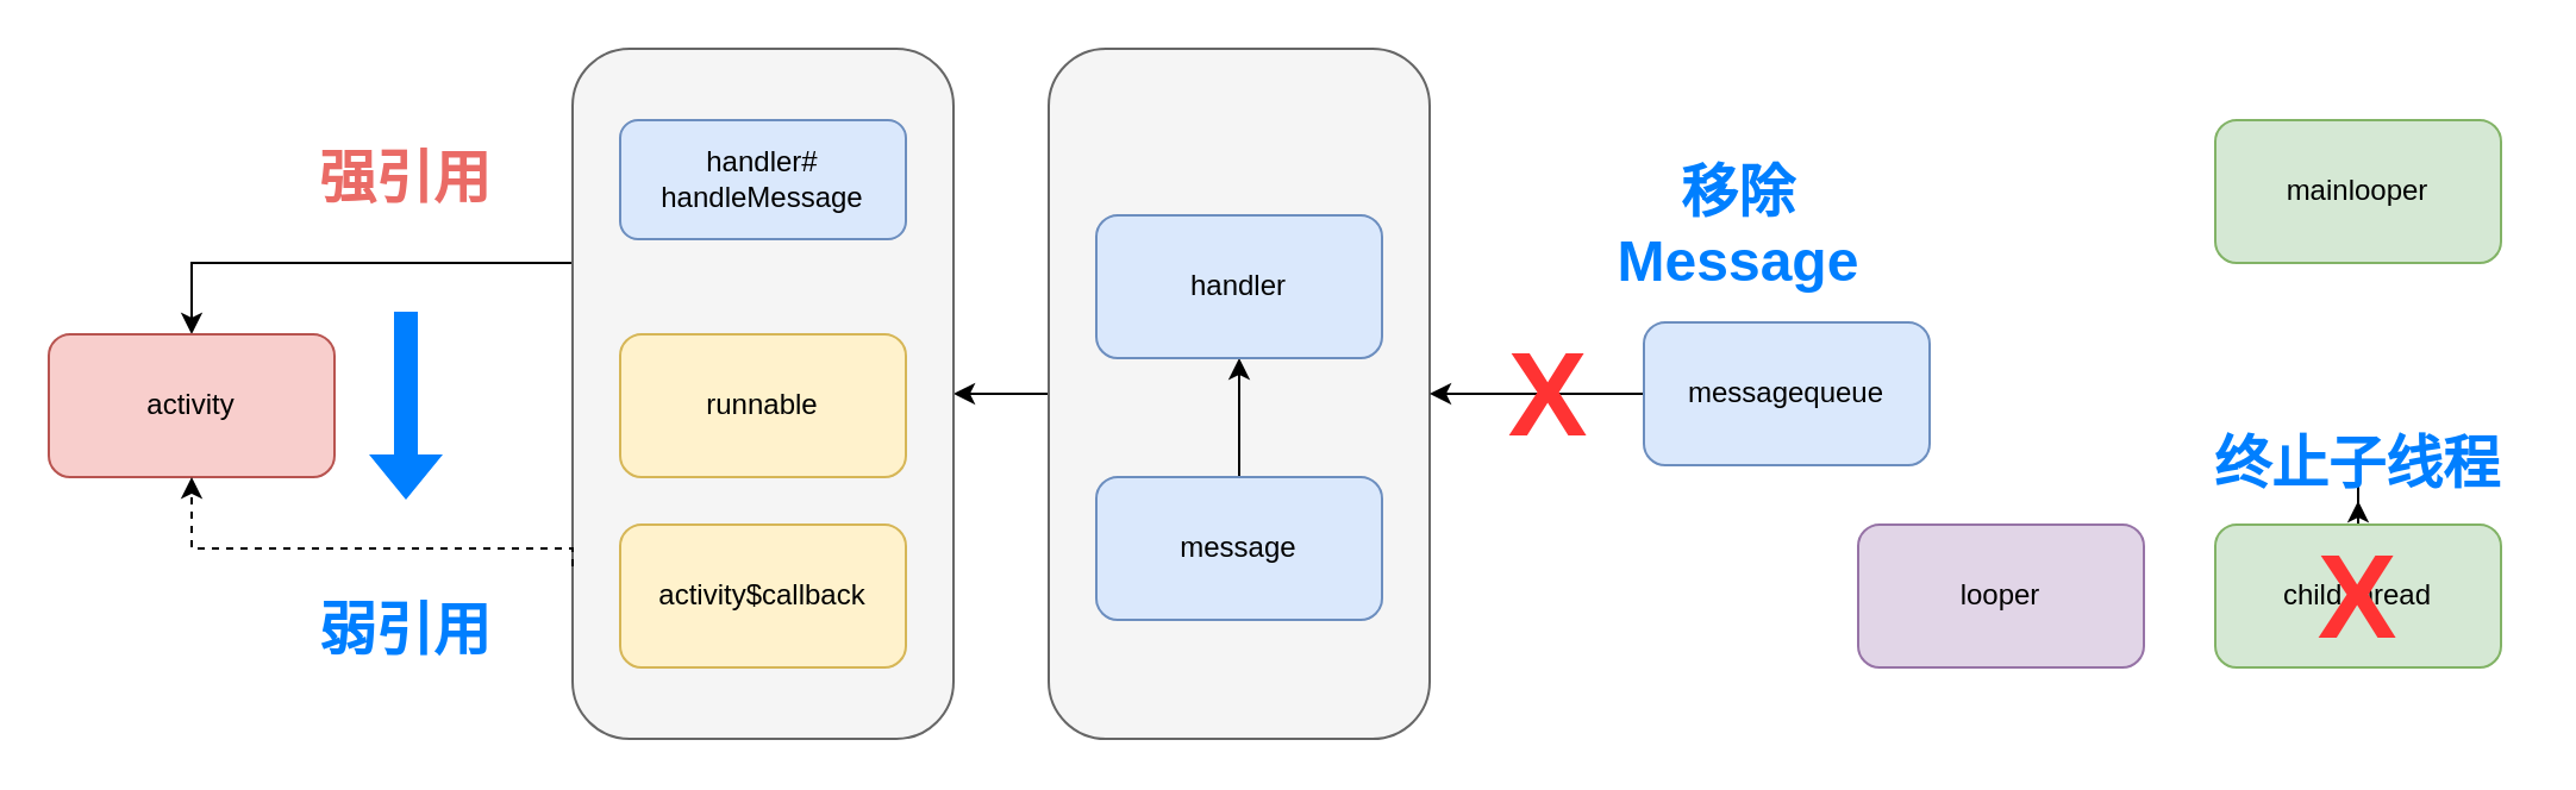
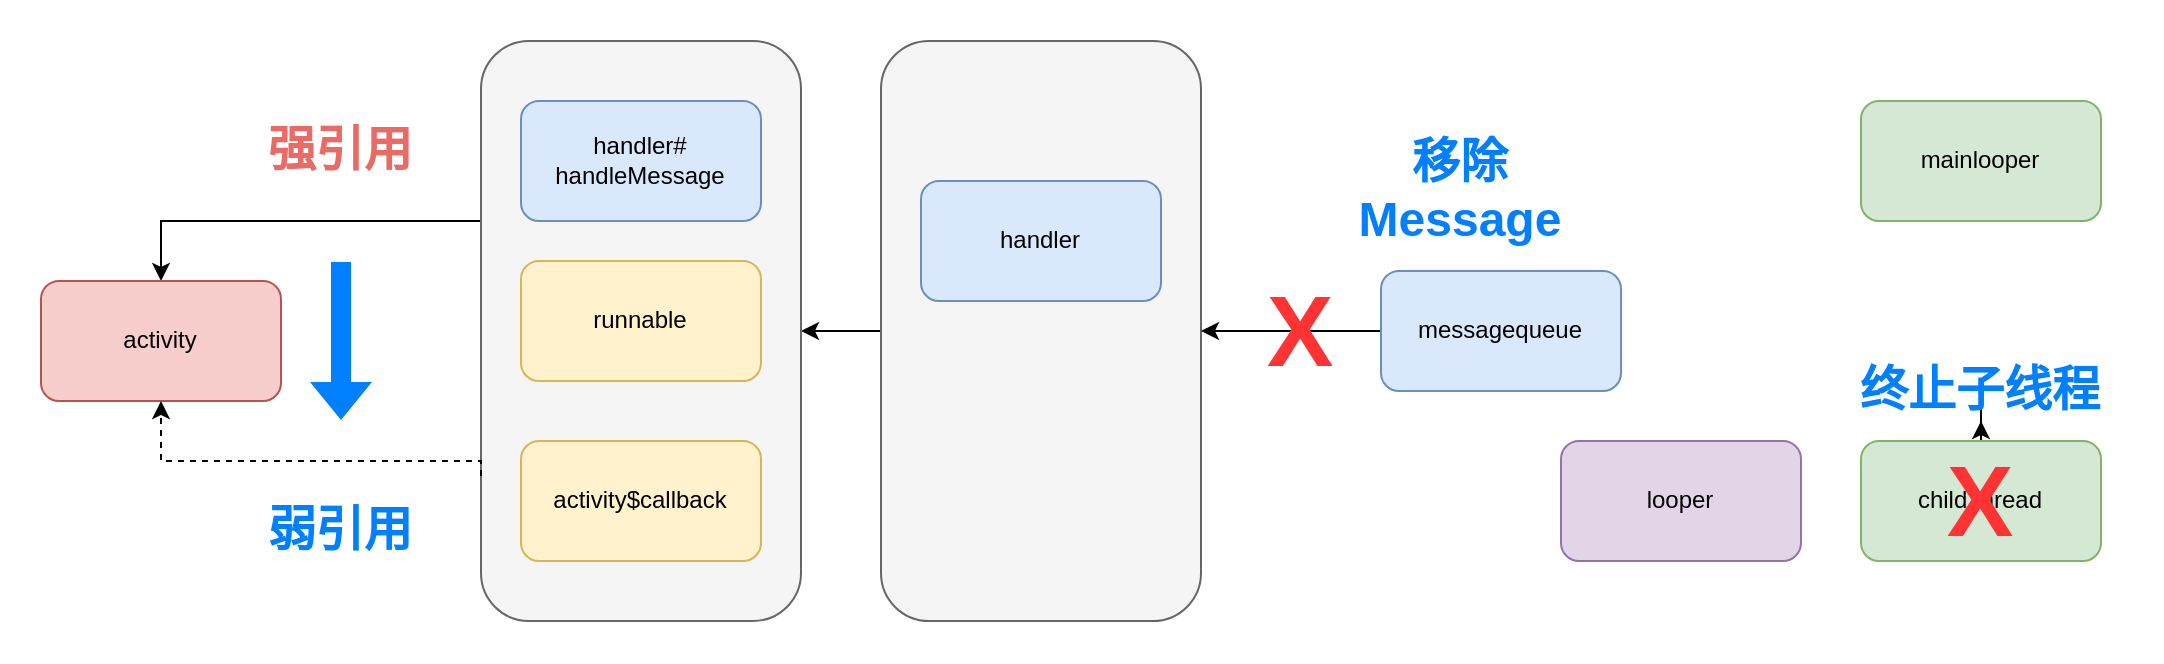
- <mxCell id="12" value="handler#&lt;br&gt;handleMessage" style="rounded=1;whiteSpace=wrap;html=1;fillColor=#dae8fc;strokeColor=#6c8ebf;" vertex="1" parent="1"><mxGeometry x="260" y="50" width="120" height="50" as="geometry" /></mxCell>
+ <mxCell id="12" value="handler#&lt;br&gt;handleMessage" style="rounded=1;whiteSpace=wrap;html=1;fillColor=#dae8fc;strokeColor=#6c8ebf;" vertex="1" parent="1"><mxGeometry x="260" y="50" width="120" height="60" as="geometry" /></mxCell>
- <mxCell id="6" value="runnable" style="rounded=1;whiteSpace=wrap;html=1;fillColor=#fff2cc;strokeColor=#d6b656;" vertex="1" parent="1"><mxGeometry x="260" y="140" width="120" height="60" as="geometry" /></mxCell>
+ <mxCell id="6" value="runnable" style="rounded=1;whiteSpace=wrap;html=1;fillColor=#fff2cc;strokeColor=#d6b656;" vertex="1" parent="1"><mxGeometry x="260" y="130" width="120" height="60" as="geometry" /></mxCell>
- <mxCell id="17" value="" style="edgeStyle=orthogonalEdgeStyle;rounded=0;orthogonalLoop=1;jettySize=auto;html=1;" edge="1" parent="1" source="18" target="19"><mxGeometry relative="1" as="geometry" /></mxCell>
- <mxCell id="18" value="message" style="rounded=1;whiteSpace=wrap;html=1;fillColor=#dae8fc;strokeColor=#6c8ebf;" vertex="1" parent="1"><mxGeometry x="460" y="200" width="120" height="60" as="geometry" /></mxCell>
